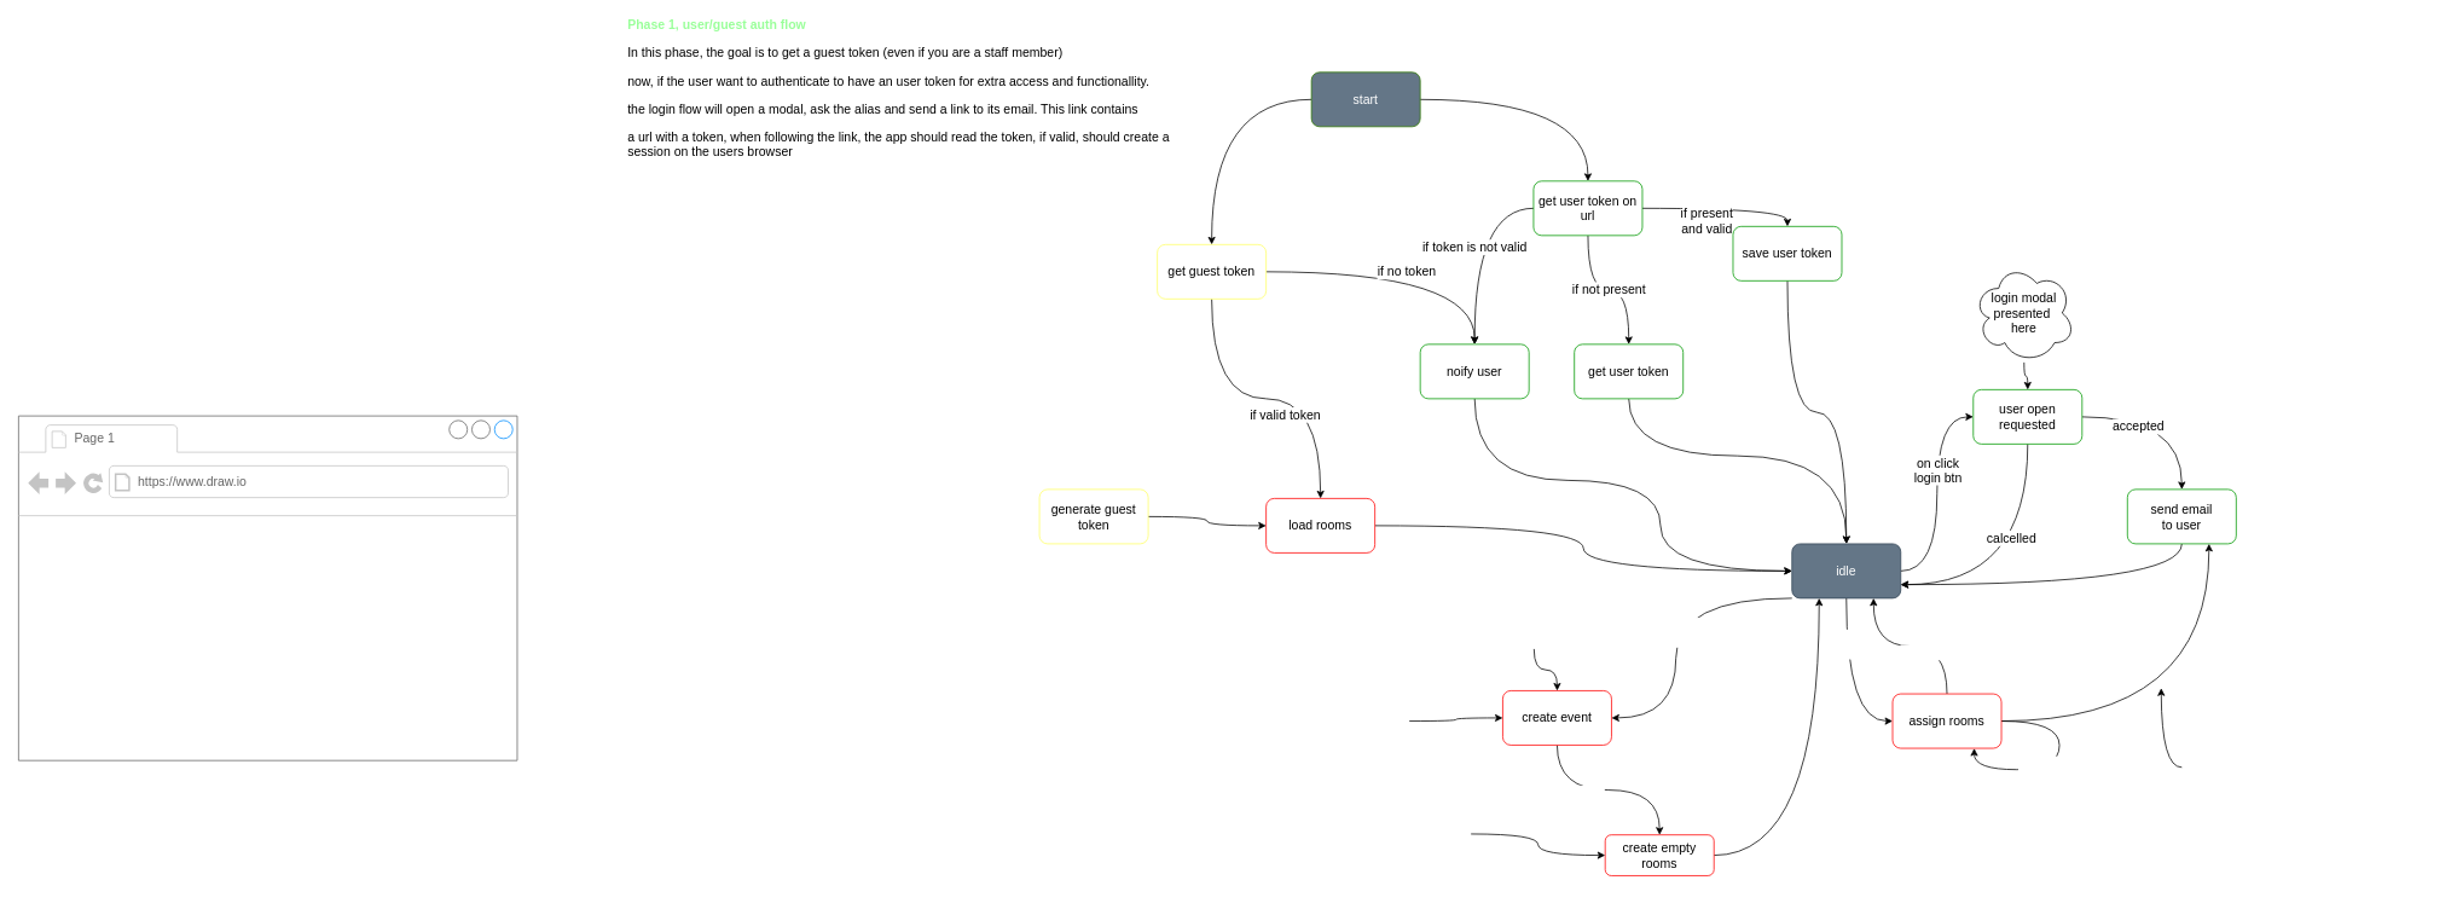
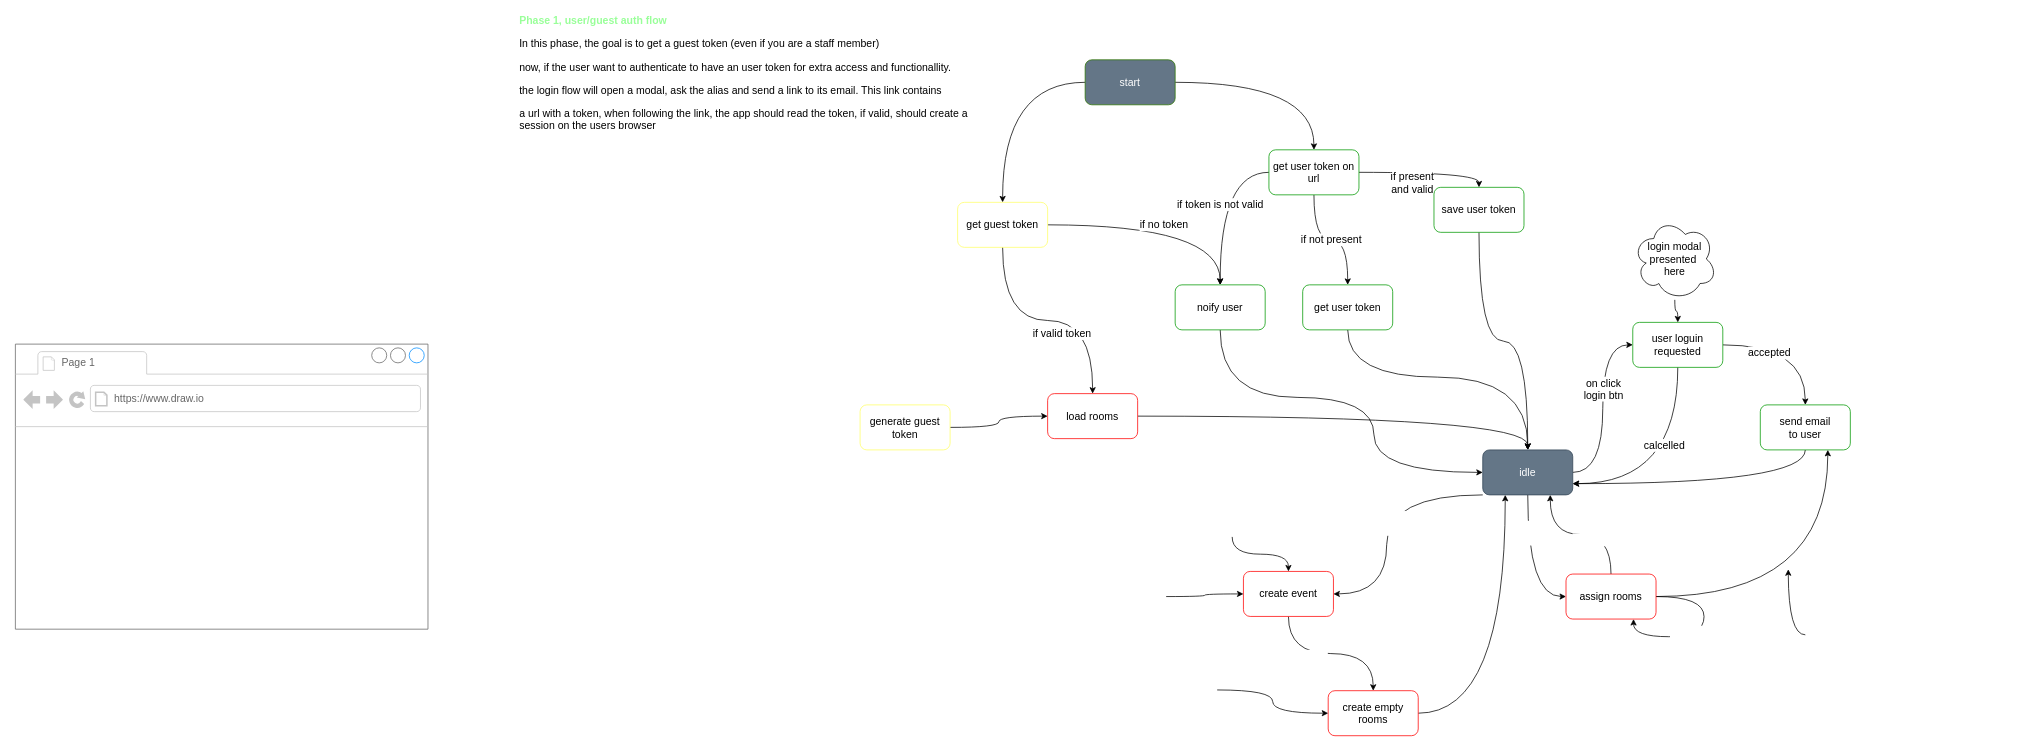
- <mxCell id="38" value="user open&lt;br style=&quot;font-size: 14px;&quot;&gt;requested" style="rounded=1;whiteSpace=wrap;html=1;strokeColor=#009900;fontSize=14;" vertex="1" parent="1"><mxGeometry x="2176" y="429" width="120" height="60" as="geometry" /></mxCell>
+ <mxCell id="38" value="user loguin&lt;br style=&quot;font-size: 14px;&quot;&gt;requested" style="rounded=1;whiteSpace=wrap;html=1;strokeColor=#009900;fontSize=14;" vertex="1" parent="1"><mxGeometry x="2176" y="429" width="120" height="60" as="geometry" /></mxCell>
- <mxCell id="15" value="load rooms" style="rounded=1;whiteSpace=wrap;html=1;fontSize=14;strokeColor=#FF0000;" vertex="1" parent="1"><mxGeometry x="1396" y="549" width="120" height="60" as="geometry" /></mxCell>
+ <mxCell id="15" value="load rooms" style="rounded=1;whiteSpace=wrap;html=1;fontSize=14;strokeColor=#FF0000;" vertex="1" parent="1"><mxGeometry x="1396" y="524" width="120" height="60" as="geometry" /></mxCell>
- <mxCell id="56" value="open event&lt;br&gt;creation&lt;br&gt;form" style="ellipse;shape=cloud;whiteSpace=wrap;html=1;strokeColor=#FFFFFF;fontSize=14;fontColor=#FFFFFF;fillColor=none;" vertex="1" parent="1"><mxGeometry x="1564" y="624" width="255" height="91" as="geometry" /></mxCell>
+ <mxCell id="56" value="open event&lt;br&gt;creation&lt;br&gt;form" style="ellipse;shape=cloud;whiteSpace=wrap;html=1;strokeColor=#FFFFFF;fontSize=14;fontColor=#FFFFFF;fillColor=none;" vertex="1" parent="1"><mxGeometry x="1564" y="624" width="156" height="91" as="geometry" /></mxCell>
- <mxCell id="50" value="create empty rooms" style="rounded=1;whiteSpace=wrap;html=1;fontSize=14;strokeColor=#FF0000;" vertex="1" parent="1"><mxGeometry x="1770" y="920" width="120" height="45" as="geometry" /></mxCell>
+ <mxCell id="50" value="create empty rooms" style="rounded=1;whiteSpace=wrap;html=1;fontSize=14;strokeColor=#FF0000;" vertex="1" parent="1"><mxGeometry x="1770" y="920" width="120" height="60" as="geometry" /></mxCell>
